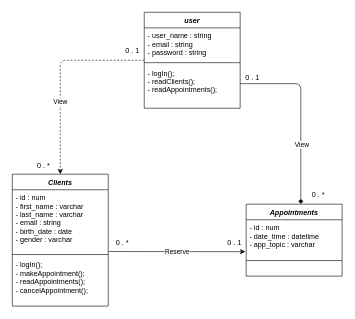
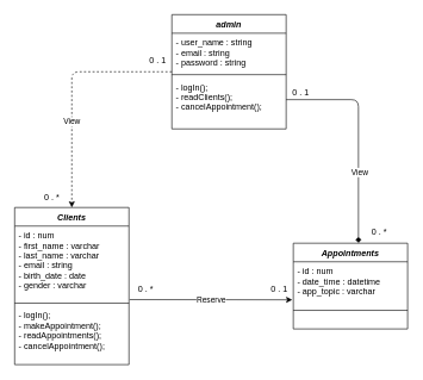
- <mxCell id="3" value="user" style="swimlane;fontStyle=3;align=center;verticalAlign=top;childLayout=stackLayout;horizontal=1;startSize=26;horizontalStack=0;resizeParent=1;resizeLast=0;collapsible=1;marginBottom=0;rounded=0;shadow=0;strokeWidth=1;" parent="1" vertex="1"><mxGeometry x="240" y="20" width="160" height="160" as="geometry"><mxRectangle x="230" y="140" width="160" height="26" as="alternateBounds" /></mxGeometry></mxCell>
+ <mxCell id="3" value="admin" style="swimlane;fontStyle=3;align=center;verticalAlign=top;childLayout=stackLayout;horizontal=1;startSize=26;horizontalStack=0;resizeParent=1;resizeLast=0;collapsible=1;marginBottom=0;rounded=0;shadow=0;strokeWidth=1;" parent="1" vertex="1"><mxGeometry x="240" y="20" width="160" height="160" as="geometry"><mxRectangle x="230" y="140" width="160" height="26" as="alternateBounds" /></mxGeometry></mxCell>
- <mxCell id="6" value="- logIn();&#10;- readClients();&#10;- readAppointments();" style="text;align=left;verticalAlign=top;spacingLeft=4;spacingRight=4;overflow=hidden;rotatable=0;points=[[0,0.5],[1,0.5]];portConstraint=eastwest;" parent="3" vertex="1"><mxGeometry y="88" width="160" height="62" as="geometry" /></mxCell>
+ <mxCell id="6" value="- logIn();&#10;- readClients();&#10;- cancelAppointment();" style="text;align=left;verticalAlign=top;spacingLeft=4;spacingRight=4;overflow=hidden;rotatable=0;points=[[0,0.5],[1,0.5]];portConstraint=eastwest;" parent="3" vertex="1"><mxGeometry y="88" width="160" height="62" as="geometry" /></mxCell>
